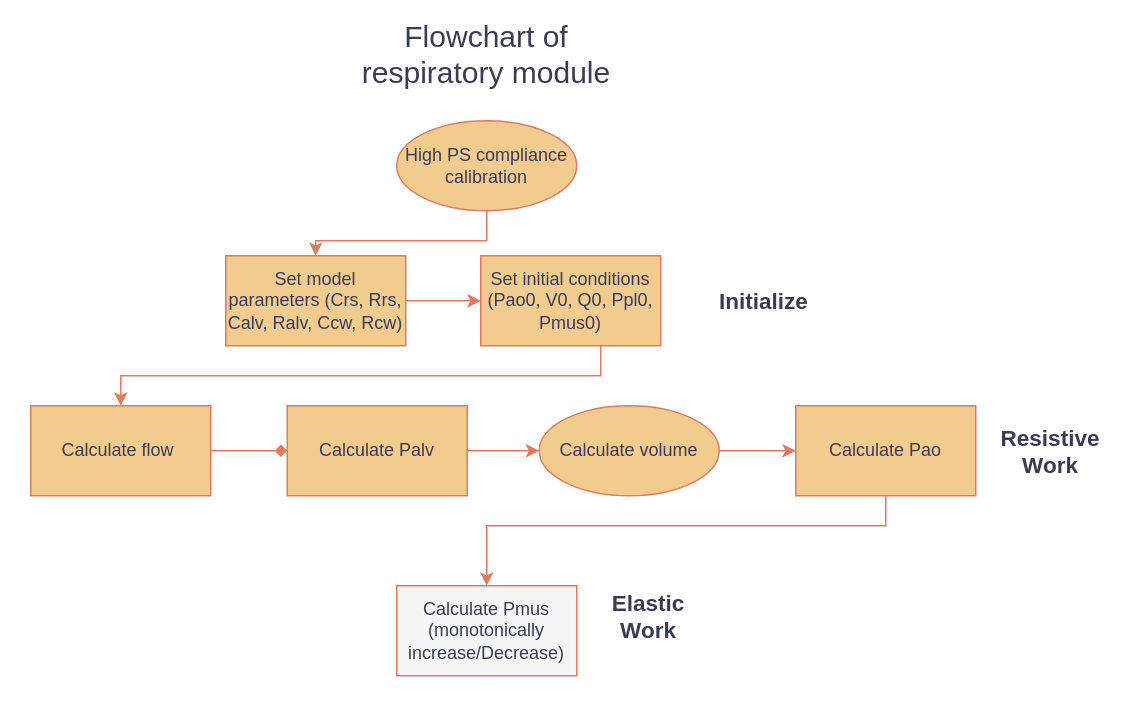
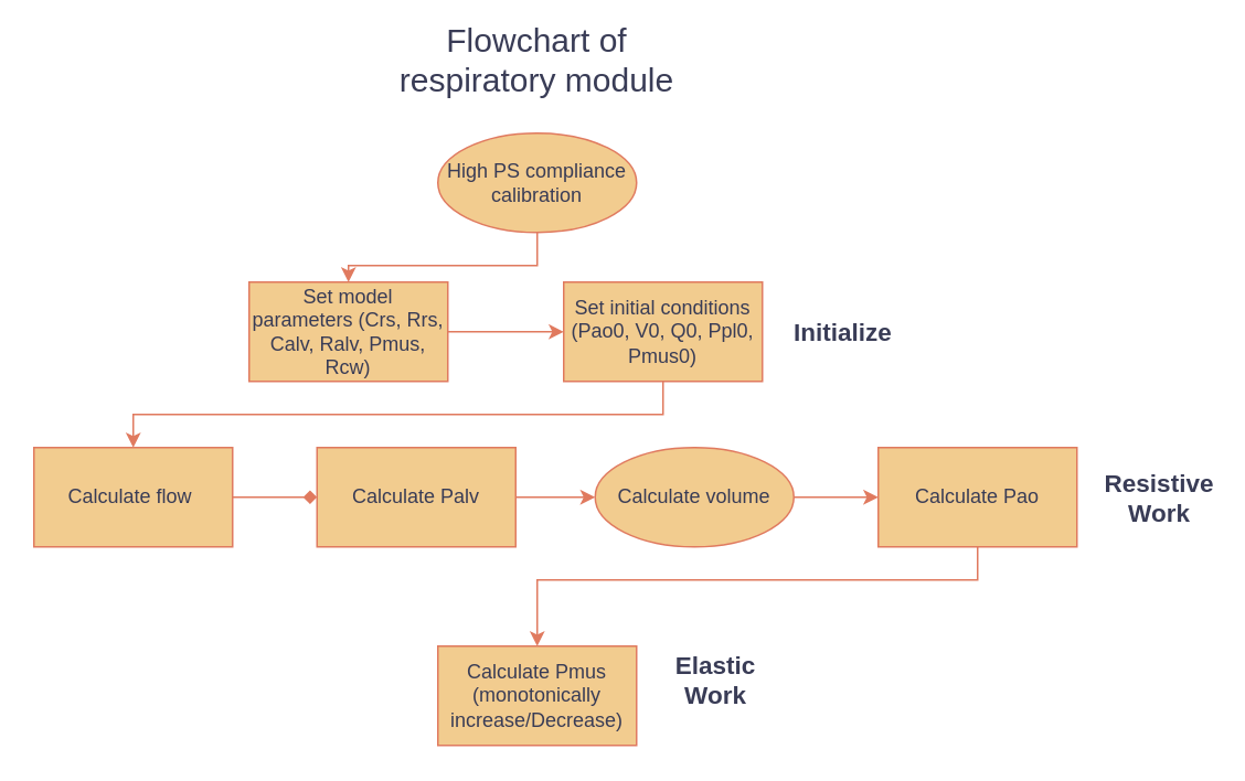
- <mxCell id="3" value="Set model parameters (Crs, Rrs, Calv, Ralv, Ccw, Rcw)" style="rounded=0;whiteSpace=wrap;html=1;strokeColor=#E07A5F;fontColor=#393C56;fillColor=#F2CC8F;" vertex="1" parent="1"><mxGeometry x="150" y="170" width="120" height="60" as="geometry" /></mxCell>
+ <mxCell id="3" value="Set model parameters (Crs, Rrs, Calv, Ralv, Pmus, Rcw)" style="rounded=0;whiteSpace=wrap;html=1;strokeColor=#E07A5F;fontColor=#393C56;fillColor=#F2CC8F;" vertex="1" parent="1"><mxGeometry x="150" y="170" width="120" height="60" as="geometry" /></mxCell>
- <mxCell id="6" value="Set initial conditions (Pao0, V0, Q0, Ppl0, Pmus0)" style="rounded=0;whiteSpace=wrap;html=1;strokeColor=#E07A5F;fontColor=#393C56;fillColor=#F2CC8F;" vertex="1" parent="1"><mxGeometry x="320" y="170" width="120" height="60" as="geometry" /></mxCell>
+ <mxCell id="6" value="Set initial conditions (Pao0, V0, Q0, Ppl0, Pmus0)" style="rounded=0;whiteSpace=wrap;html=1;strokeColor=#E07A5F;fontColor=#393C56;fillColor=#F2CC8F;" vertex="1" parent="1"><mxGeometry x="340" y="170" width="120" height="60" as="geometry" /></mxCell>
- <mxCell id="19" value="Calculate Pmus (monotonically increase/Decrease)" style="rounded=0;whiteSpace=wrap;html=1;strokeColor=#E07A5F;fontColor=#393C56;fillColor=#f5f5f5;" vertex="1" parent="1"><mxGeometry x="264" y="390" width="120" height="60" as="geometry" /></mxCell>
+ <mxCell id="19" value="Calculate Pmus (monotonically increase/Decrease)" style="rounded=0;whiteSpace=wrap;html=1;strokeColor=#E07A5F;fontColor=#393C56;fillColor=#F2CC8F;" vertex="1" parent="1"><mxGeometry x="264" y="390" width="120" height="60" as="geometry" /></mxCell>
